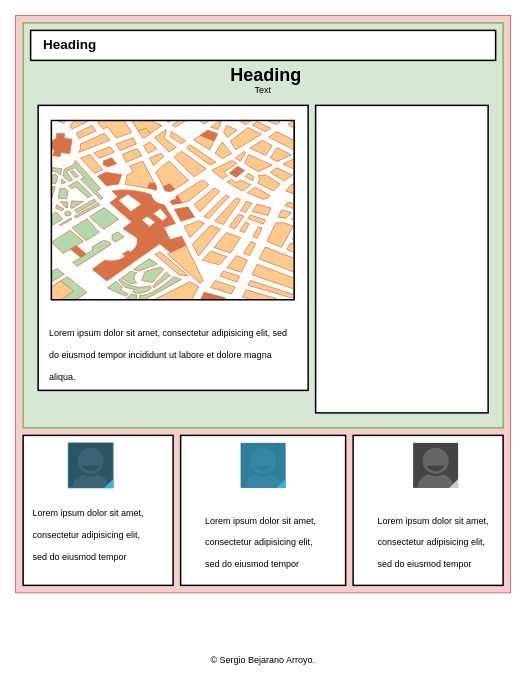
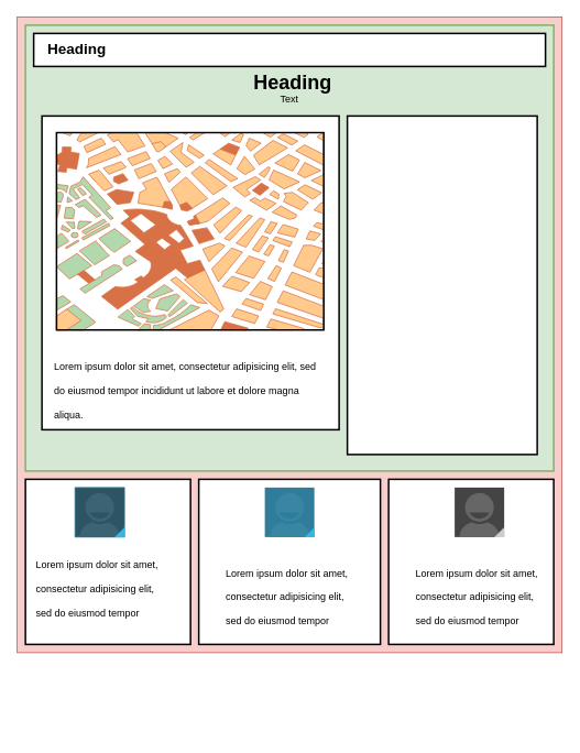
- <mxCell id="21" value="© Sergio Bejarano Arroyo." style="text;html=1;strokeColor=none;fillColor=none;align=center;verticalAlign=middle;whiteSpace=wrap;rounded=0;" parent="1" vertex="1"><mxGeometry x="245" y="870" width="210" height="20" as="geometry" /></mxCell>
